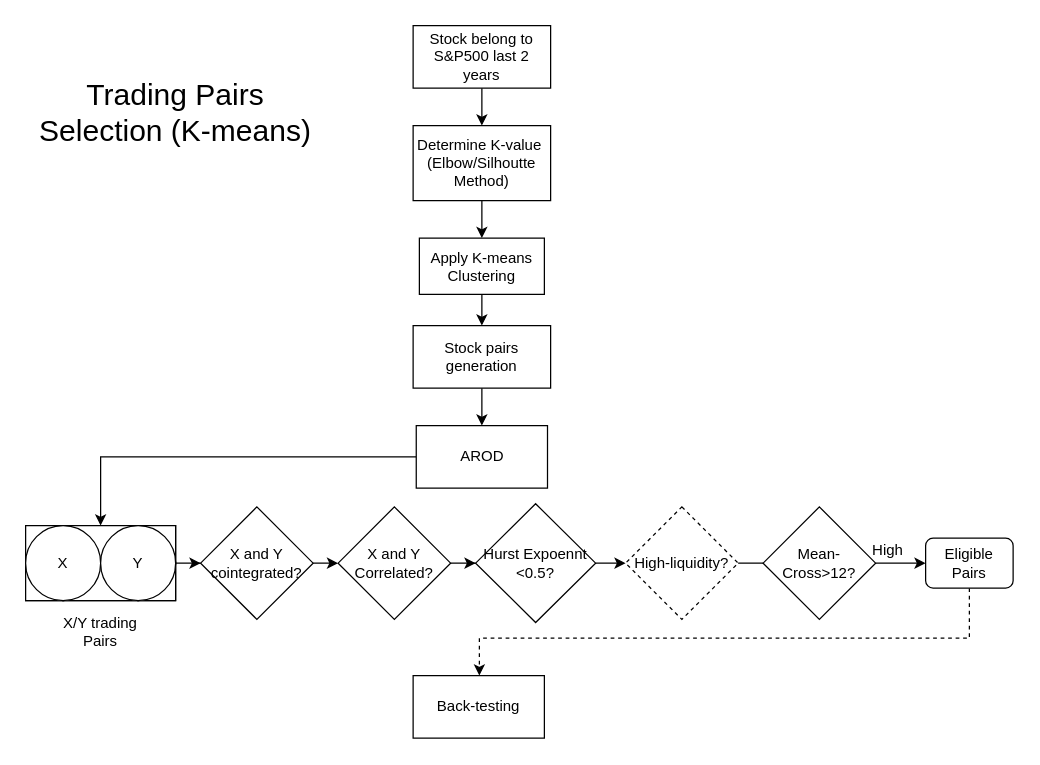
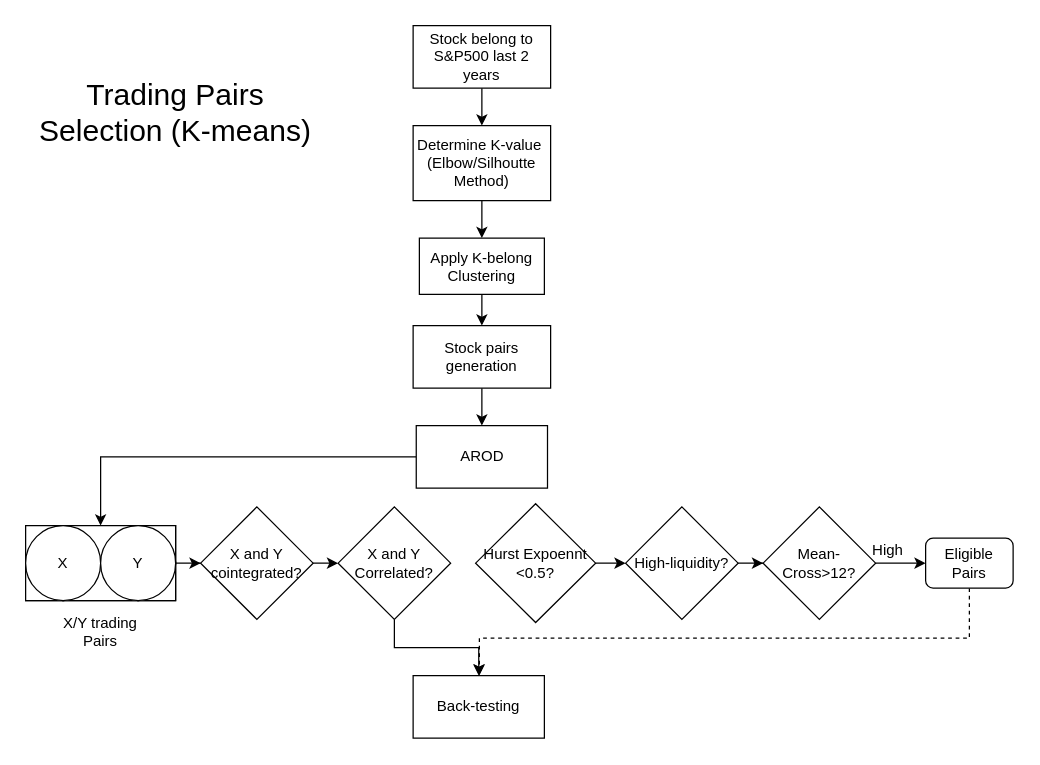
- <mxCell id="7" value="Apply K-means Clustering" style="rounded=0;whiteSpace=wrap;html=1;" vertex="1" parent="1"><mxGeometry x="335" y="190" width="100" height="45" as="geometry" /></mxCell>
+ <mxCell id="7" value="Apply K-belong Clustering" style="rounded=0;whiteSpace=wrap;html=1;" vertex="1" parent="1"><mxGeometry x="335" y="190" width="100" height="45" as="geometry" /></mxCell>
- <mxCell id="17" style="edgeStyle=orthogonalEdgeStyle;rounded=0;orthogonalLoop=1;jettySize=auto;html=1;" edge="1" parent="1" source="18" target="20"><mxGeometry relative="1" as="geometry" /></mxCell>
+ <mxCell id="17" style="edgeStyle=orthogonalEdgeStyle;rounded=0;orthogonalLoop=1;jettySize=auto;html=1;" edge="1" parent="1" source="18" target="31"><mxGeometry relative="1" as="geometry" /></mxCell>
- <mxCell id="22" value="High-liquidity?" style="rhombus;whiteSpace=wrap;html=1;dashed=1;" vertex="1" parent="1"><mxGeometry x="500" y="405" width="90" height="90" as="geometry" /></mxCell>
+ <mxCell id="22" value="High-liquidity?" style="rhombus;whiteSpace=wrap;html=1;" vertex="1" parent="1"><mxGeometry x="500" y="405" width="90" height="90" as="geometry" /></mxCell>
- <mxCell id="21" style="edgeStyle=orthogonalEdgeStyle;rounded=0;orthogonalLoop=1;jettySize=auto;html=1;endArrow=none;" edge="1" parent="1" source="22" target="28"><mxGeometry relative="1" as="geometry" /></mxCell>
+ <mxCell id="21" style="edgeStyle=orthogonalEdgeStyle;rounded=0;orthogonalLoop=1;jettySize=auto;html=1;" edge="1" parent="1" source="22" target="28"><mxGeometry relative="1" as="geometry" /></mxCell>
